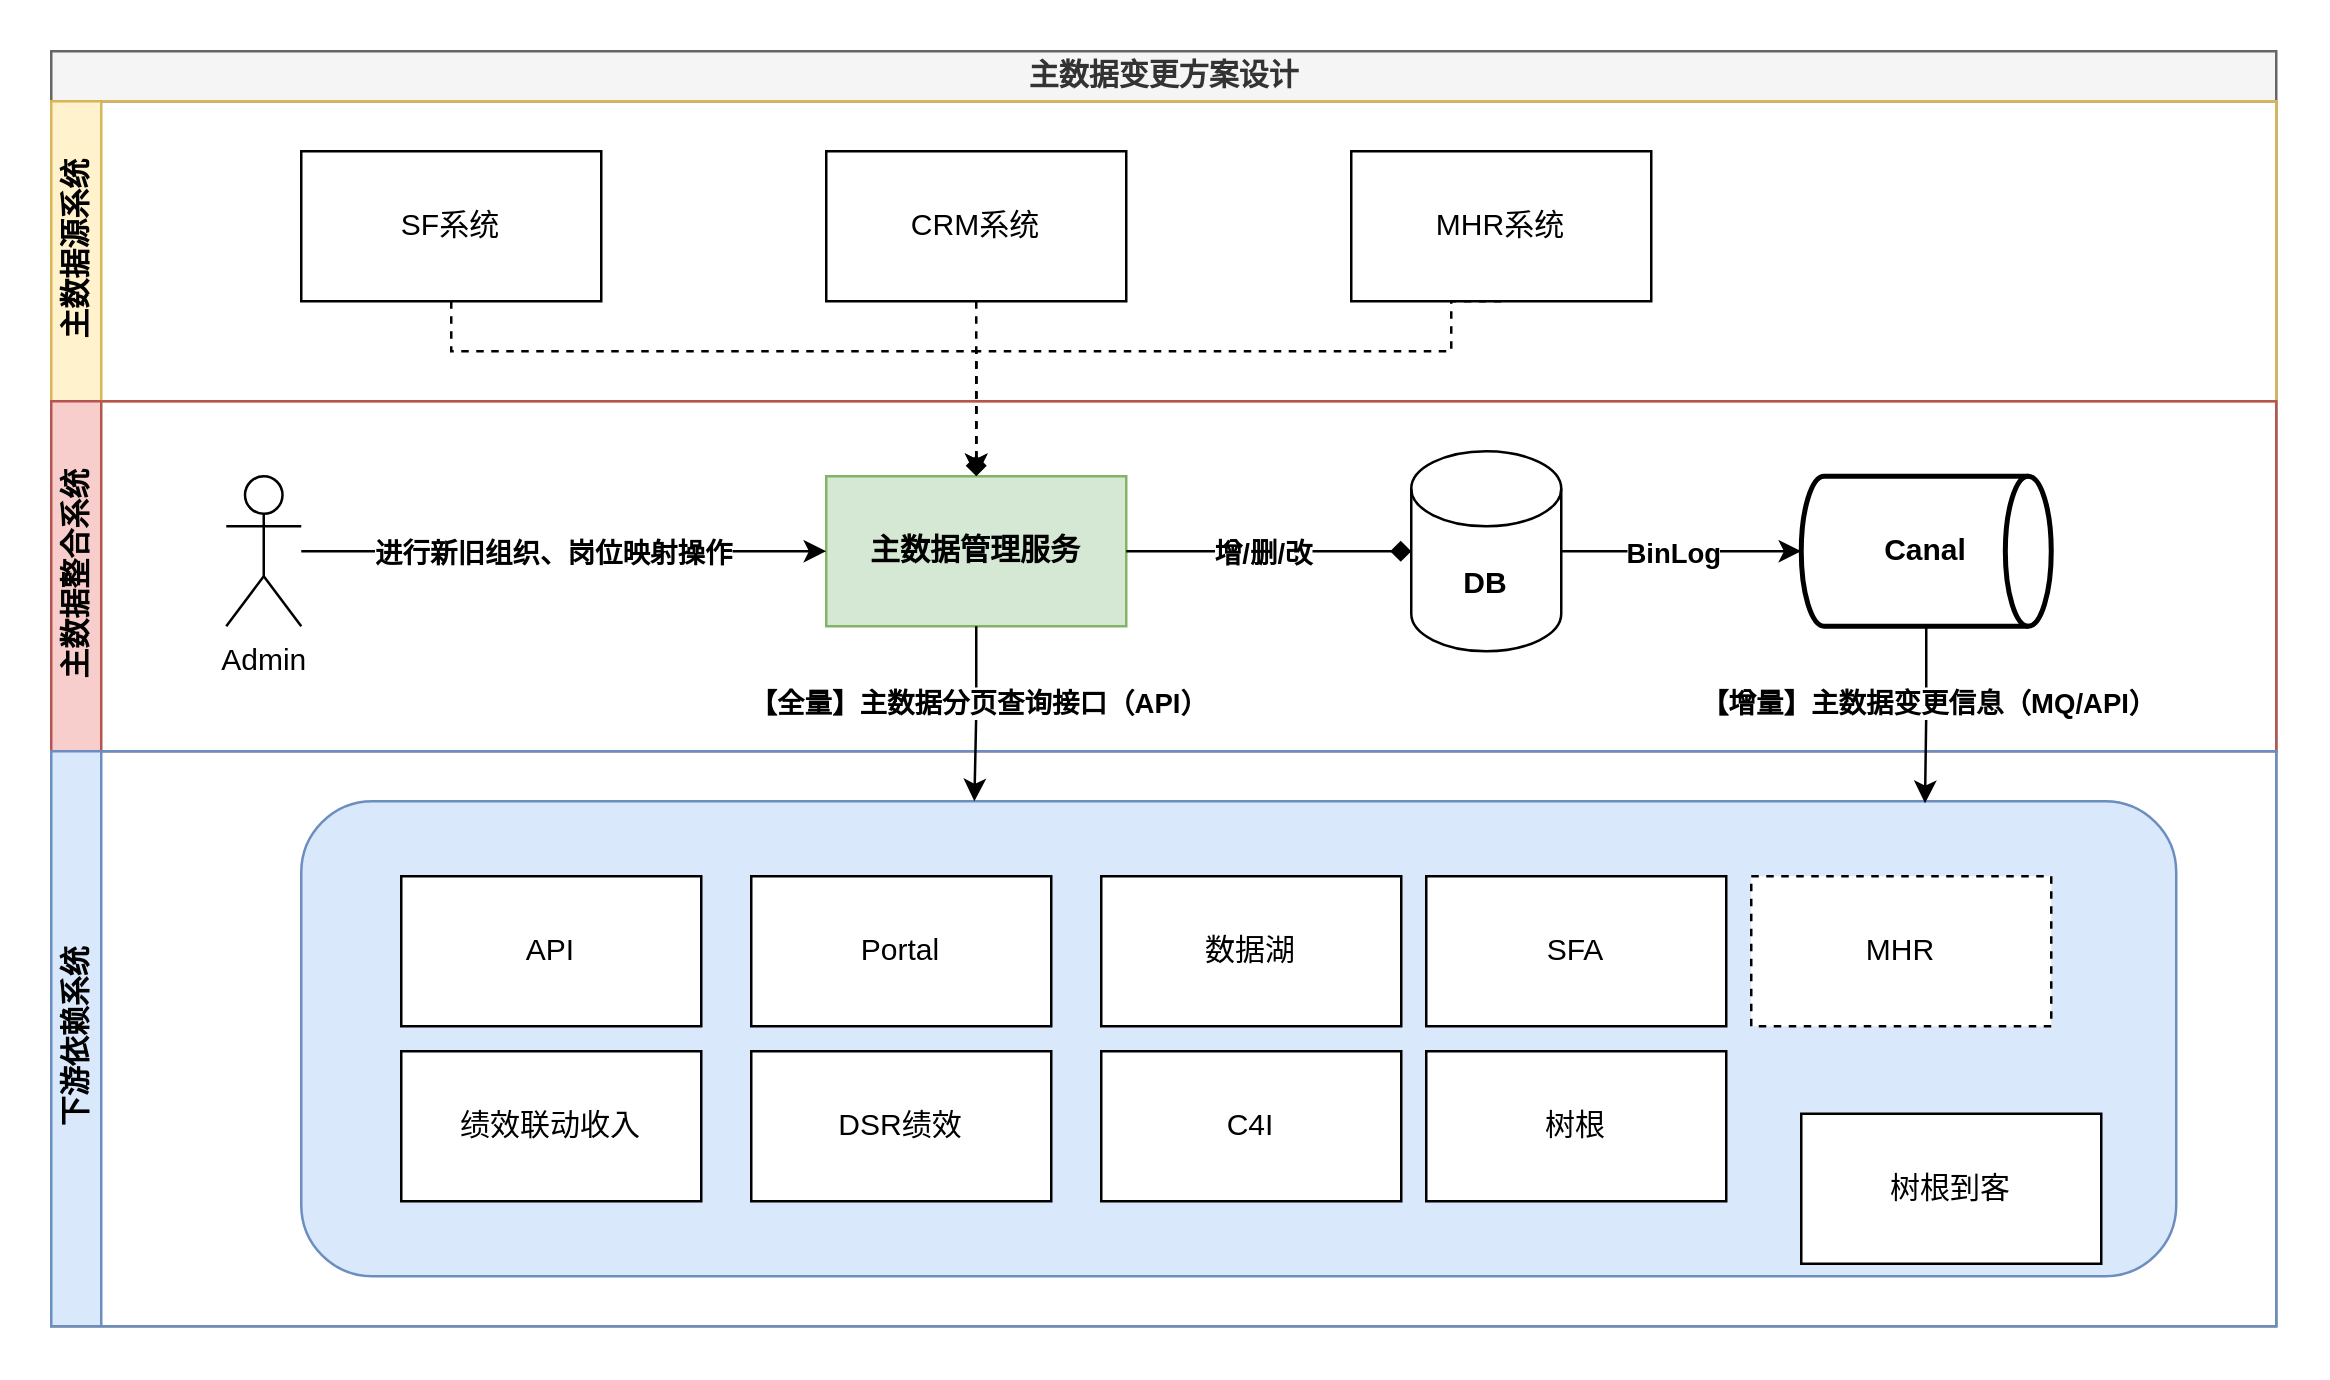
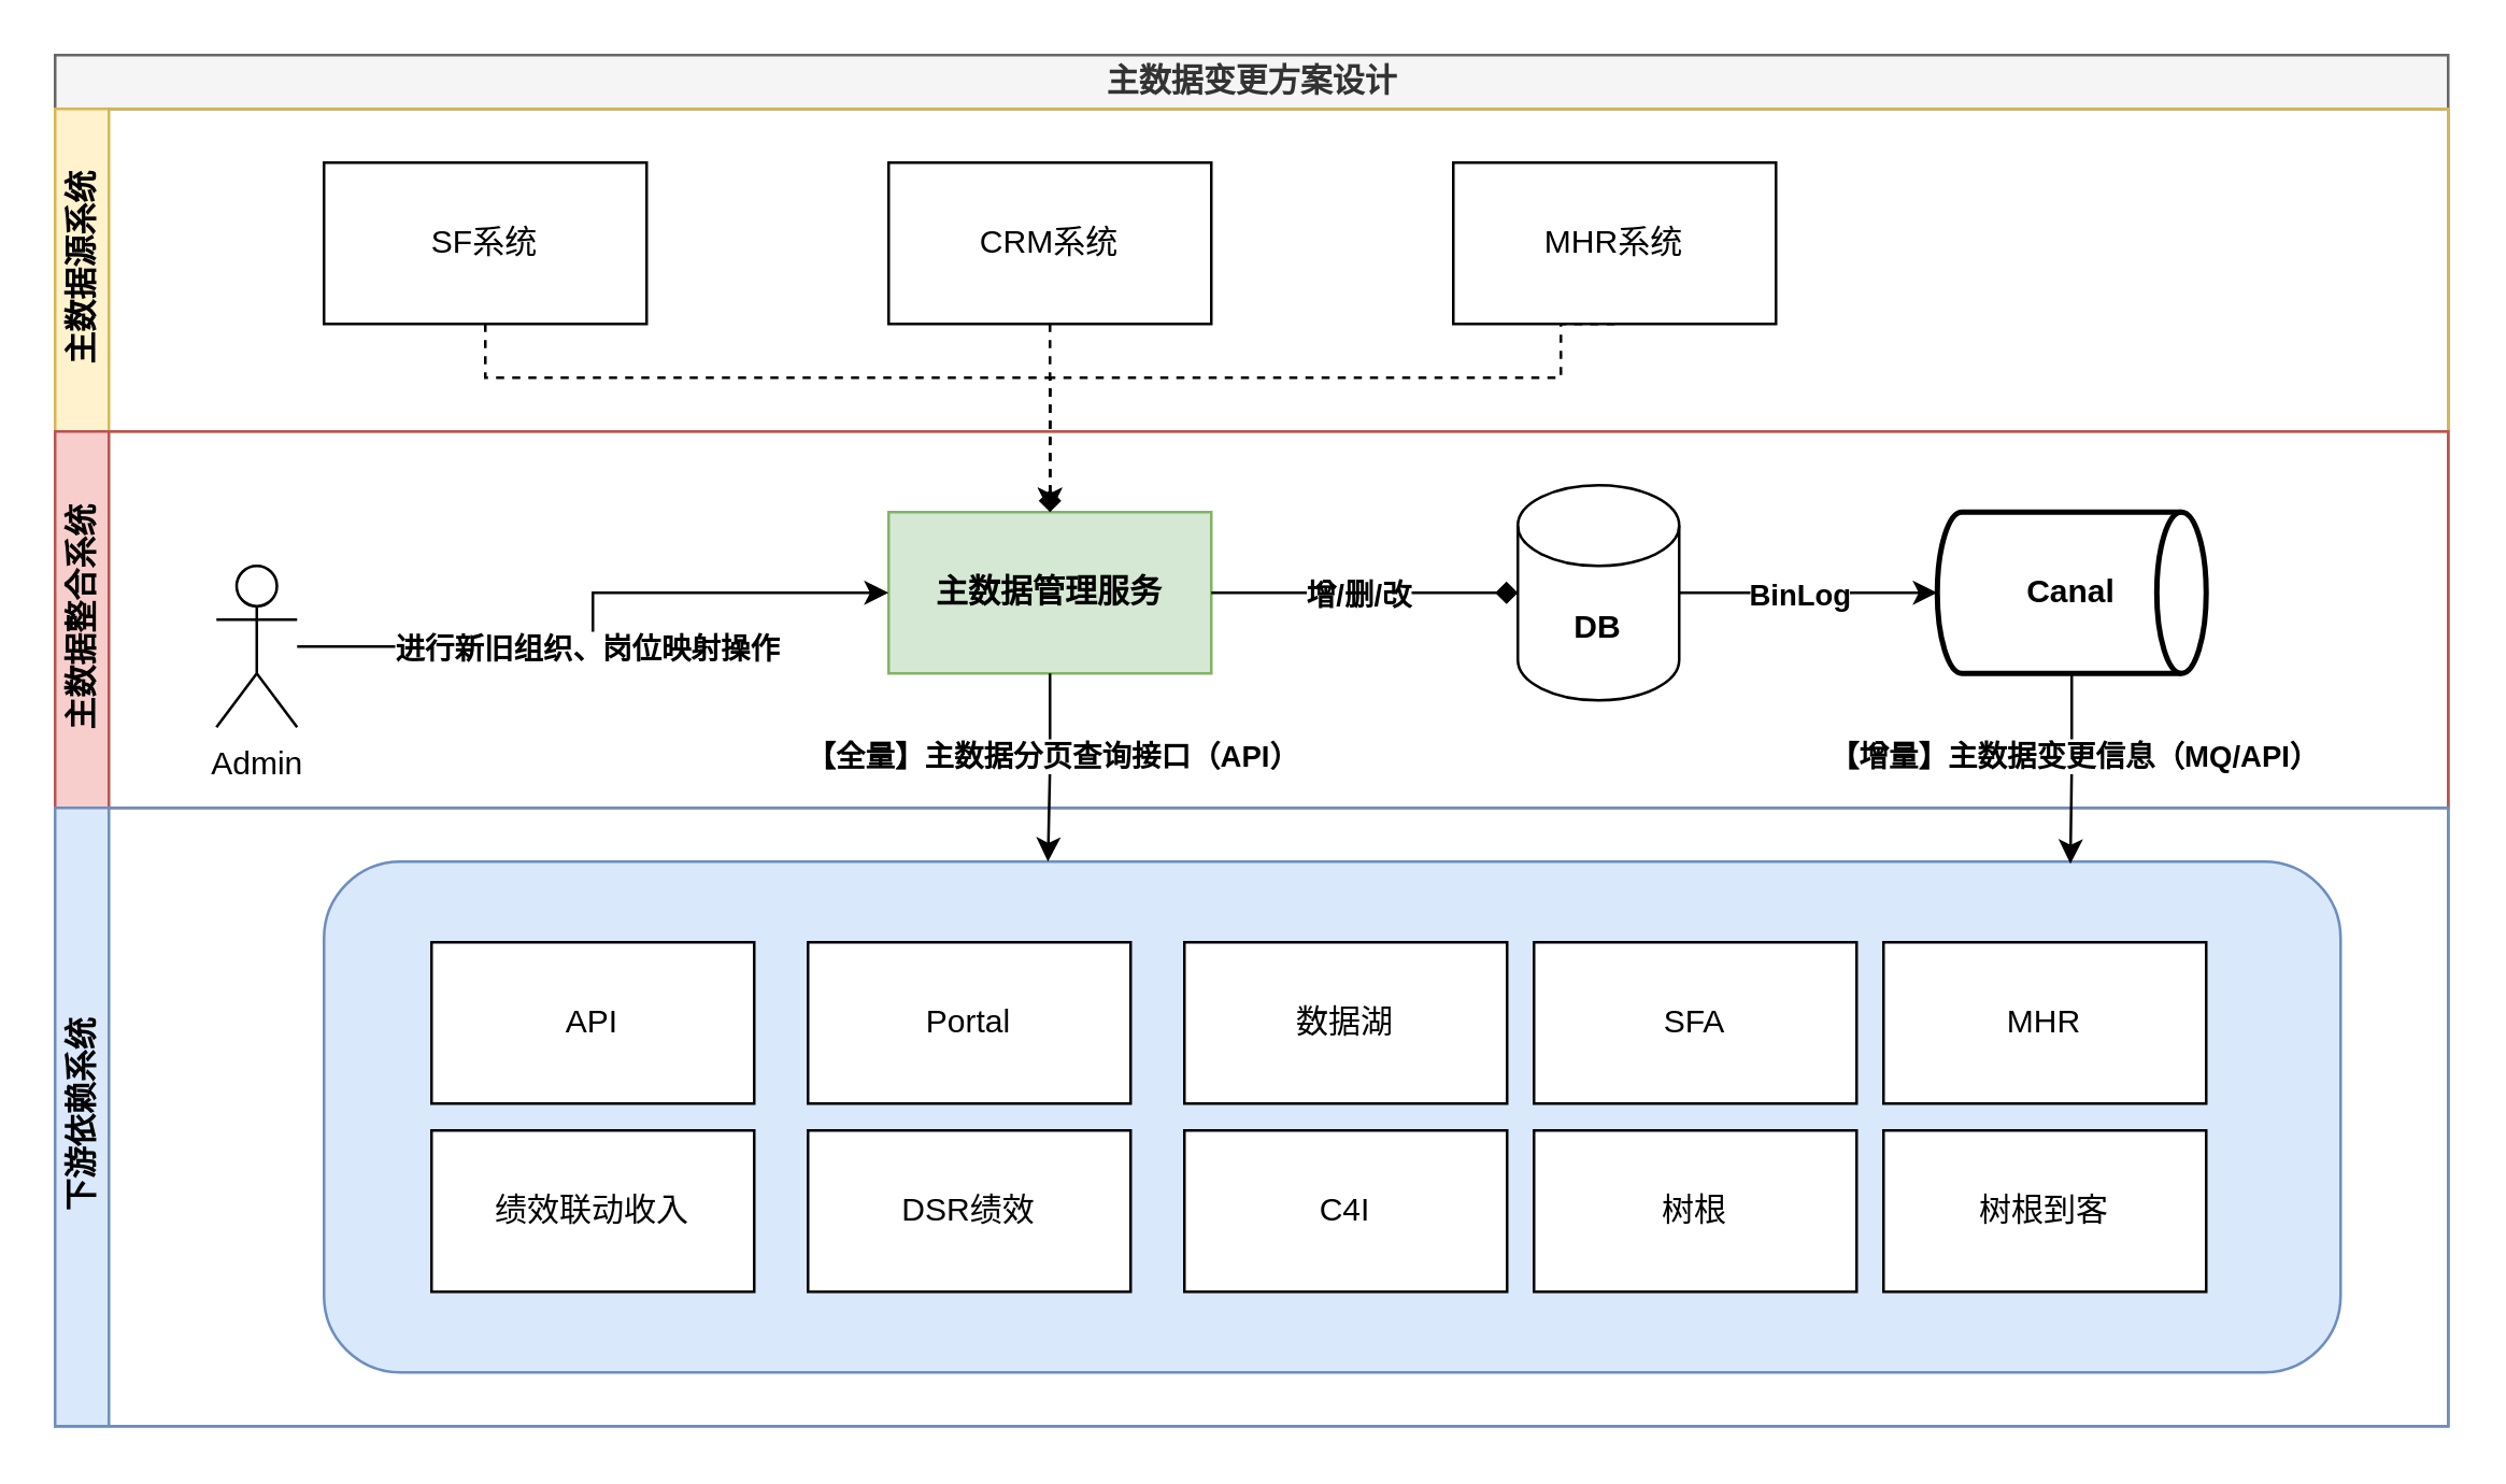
- <mxCell id="12" value="Admin" style="shape=umlActor;verticalLabelPosition=bottom;verticalAlign=top;html=1;outlineConnect=0;" vertex="1" parent="8"><mxGeometry x="70" y="30" width="30" height="60" as="geometry" /></mxCell>
+ <mxCell id="12" value="Admin" style="shape=umlActor;verticalLabelPosition=bottom;verticalAlign=top;html=1;outlineConnect=0;" vertex="1" parent="8"><mxGeometry x="60" y="50" width="30" height="60" as="geometry" /></mxCell>
- <mxCell id="26" value="MHR" style="rounded=0;whiteSpace=wrap;html=1;dashed=1;" vertex="1" parent="20"><mxGeometry x="580" y="30" width="120" height="60" as="geometry" /></mxCell>
+ <mxCell id="26" value="MHR" style="rounded=0;whiteSpace=wrap;html=1;" vertex="1" parent="20"><mxGeometry x="580" y="30" width="120" height="60" as="geometry" /></mxCell>
- <mxCell id="31" value="树根到客" style="rounded=0;whiteSpace=wrap;html=1;" vertex="1" parent="20"><mxGeometry x="600" y="125" width="120" height="60" as="geometry" /></mxCell>
+ <mxCell id="31" value="树根到客" style="rounded=0;whiteSpace=wrap;html=1;" vertex="1" parent="20"><mxGeometry x="580" y="100" width="120" height="60" as="geometry" /></mxCell>
